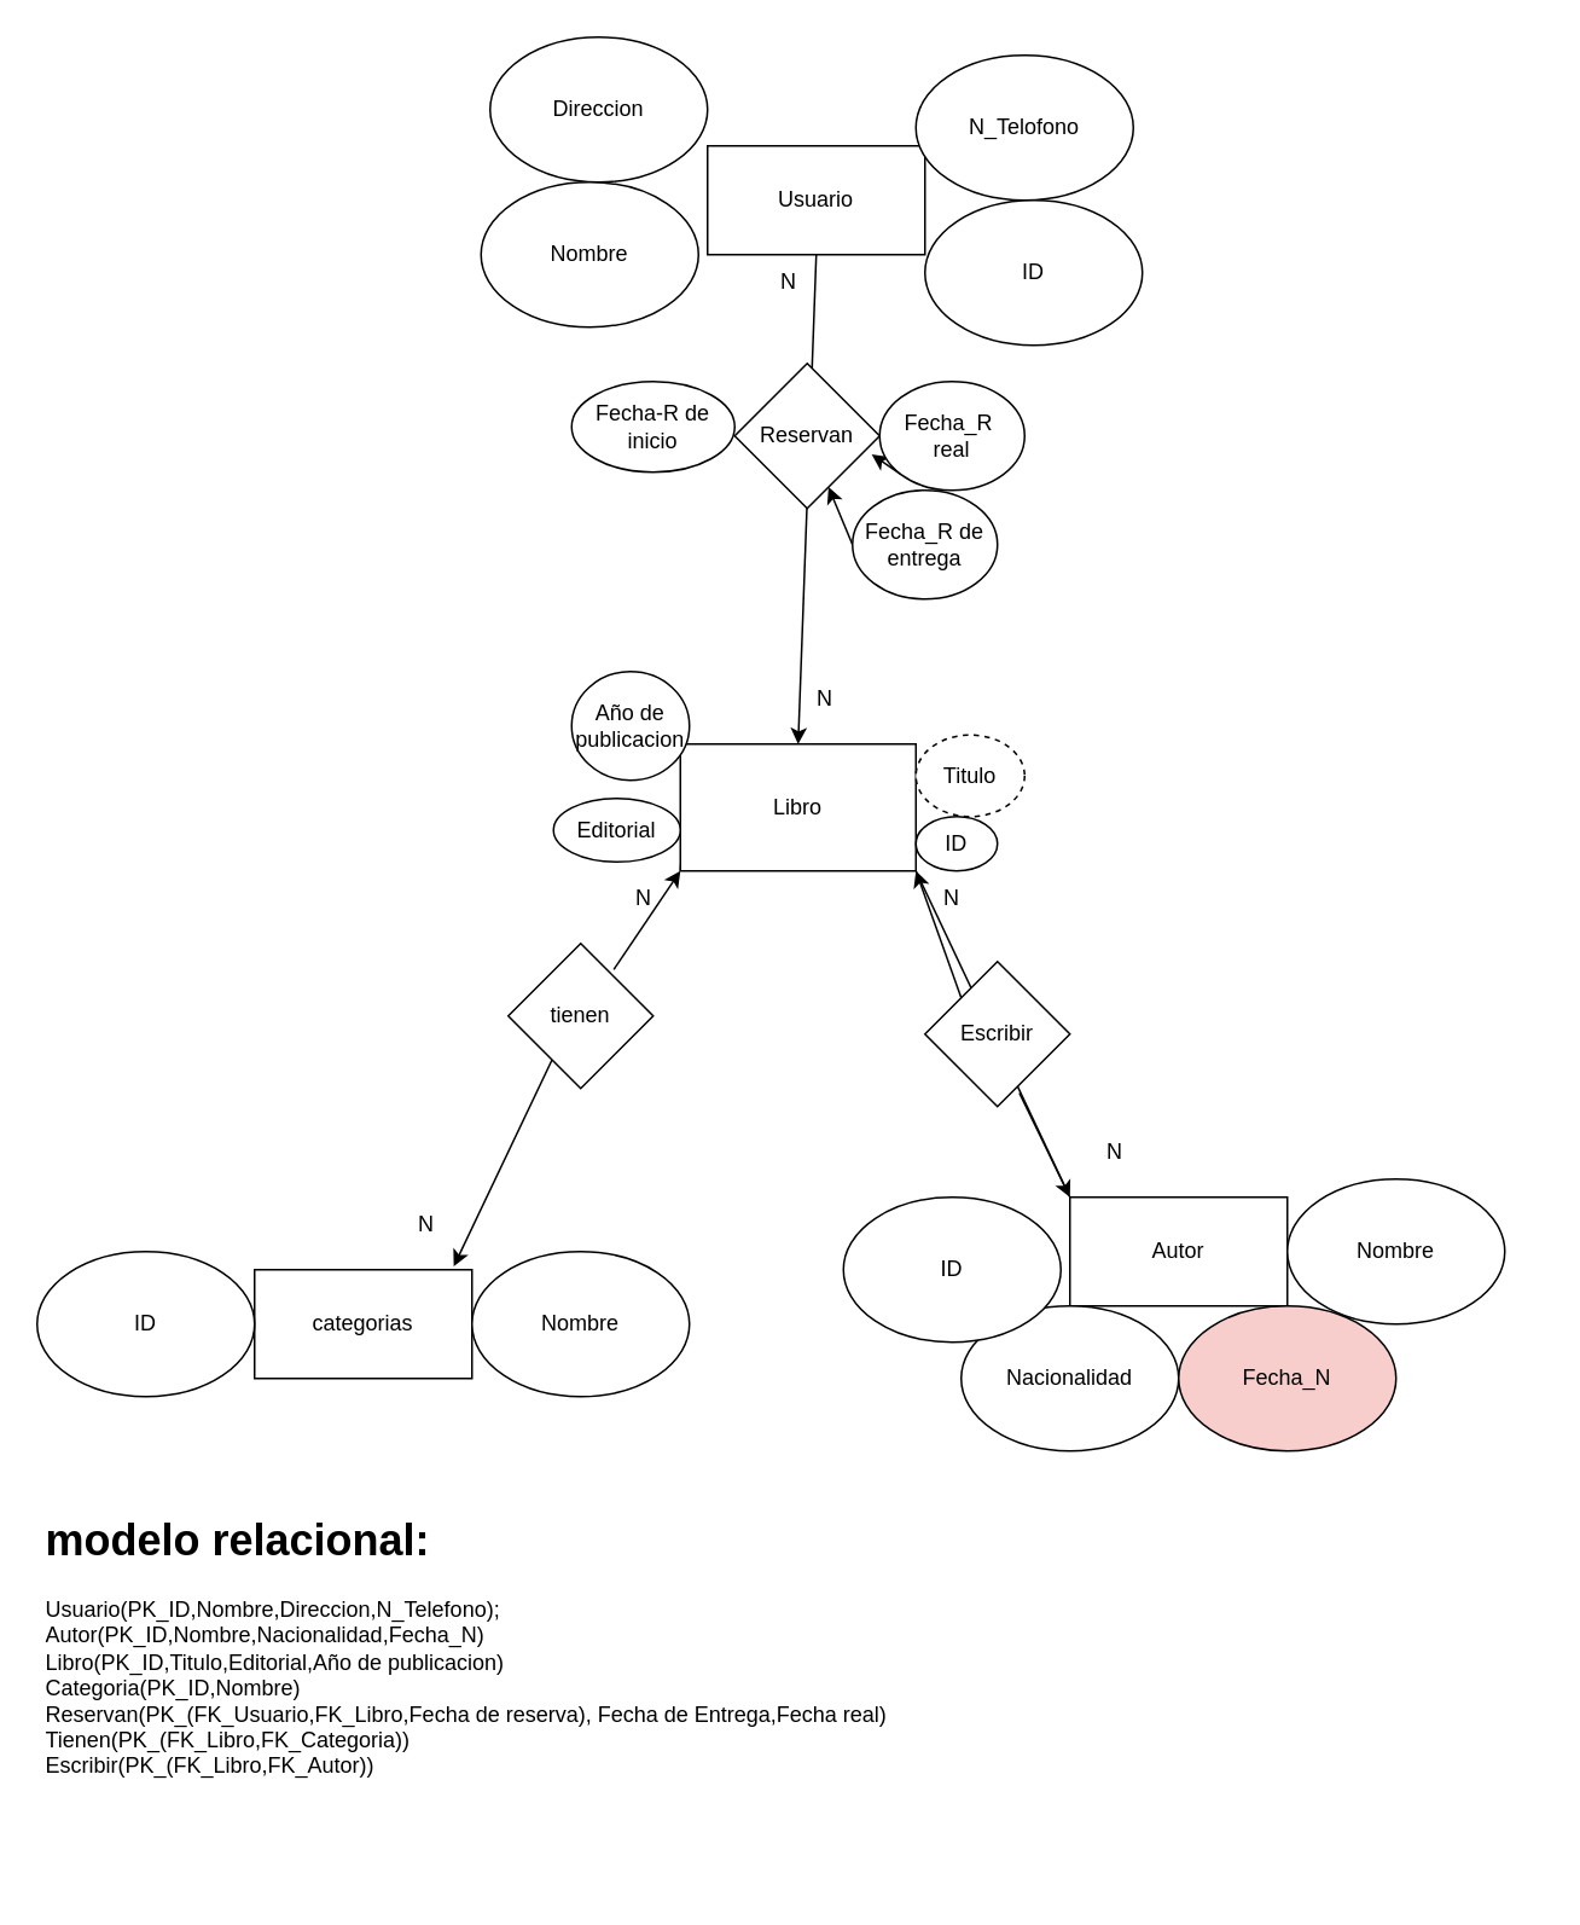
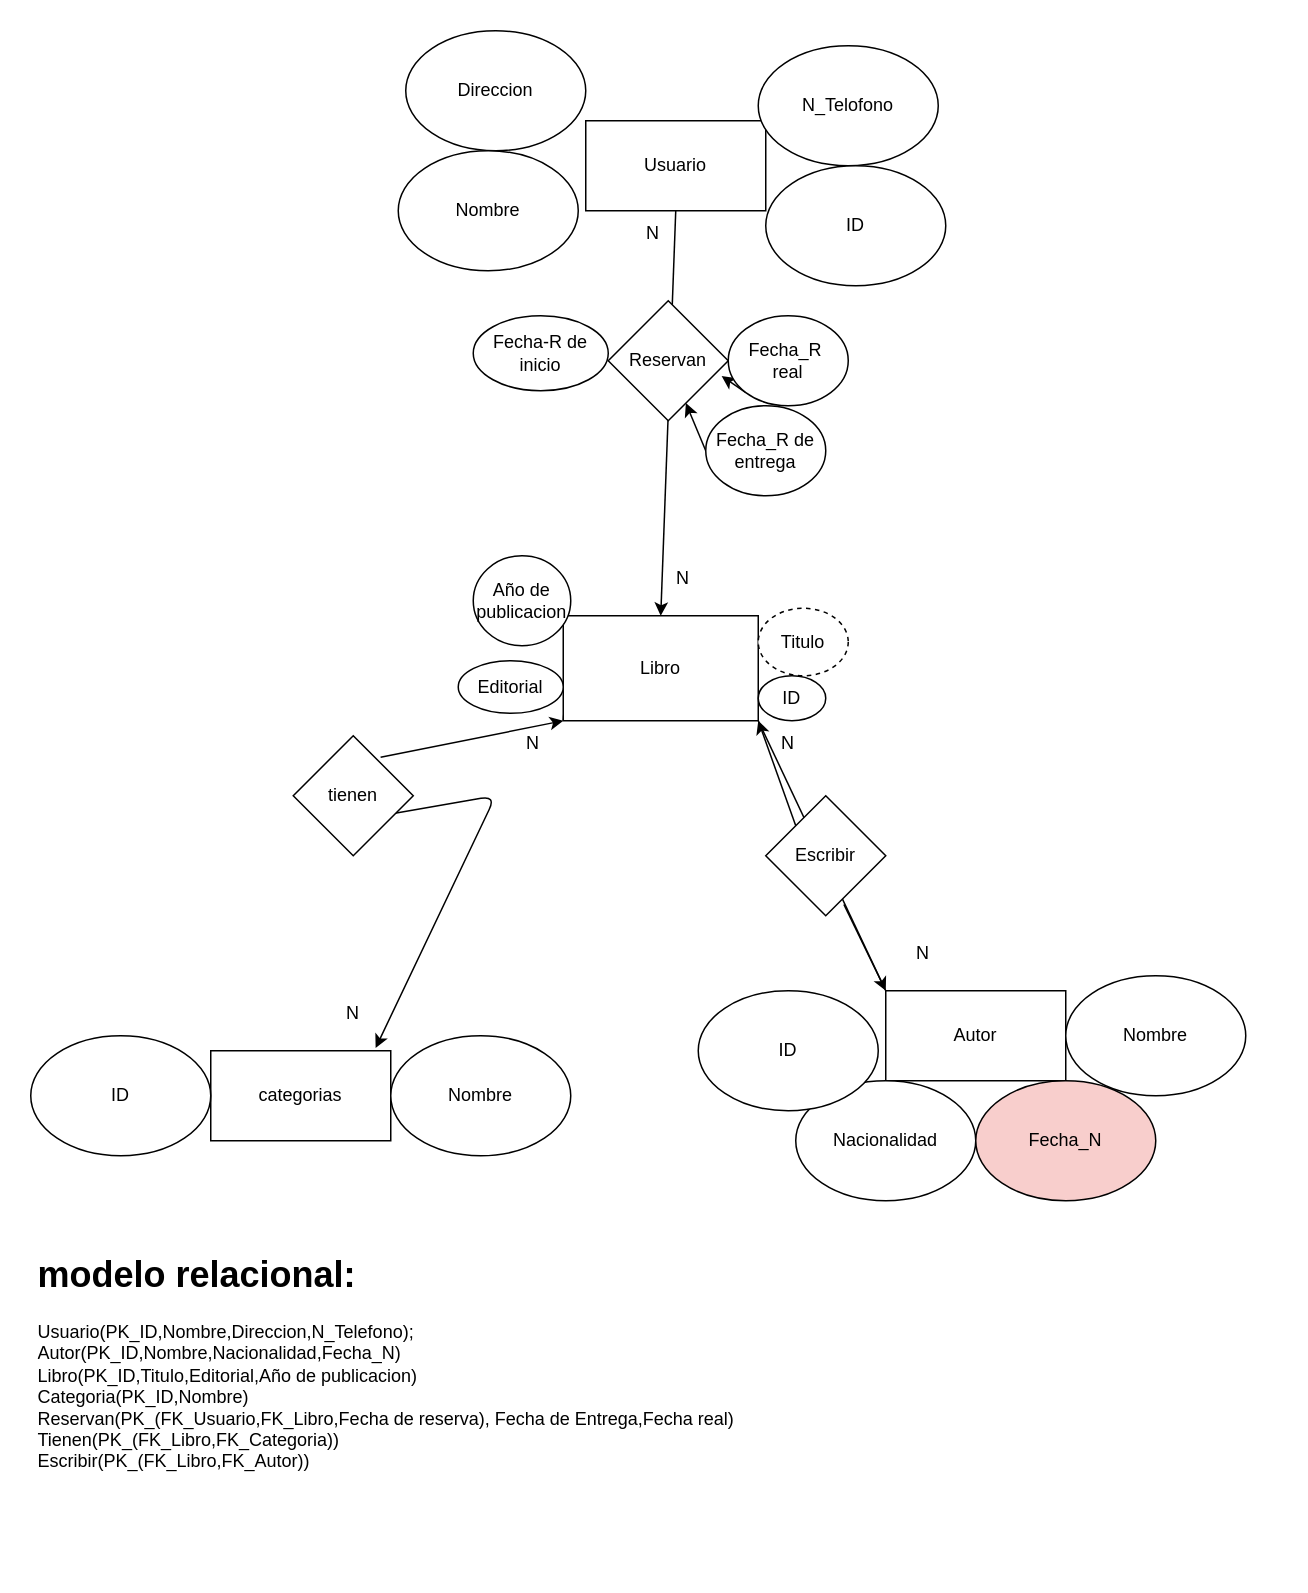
- <mxCell id="29" value="tienen" style="rhombus;whiteSpace=wrap;html=1;" parent="1" vertex="1"><mxGeometry x="280" y="520" width="80" height="80" as="geometry" /></mxCell>
+ <mxCell id="29" value="tienen" style="rhombus;whiteSpace=wrap;html=1;" parent="1" vertex="1"><mxGeometry x="195" y="490" width="80" height="80" as="geometry" /></mxCell>
